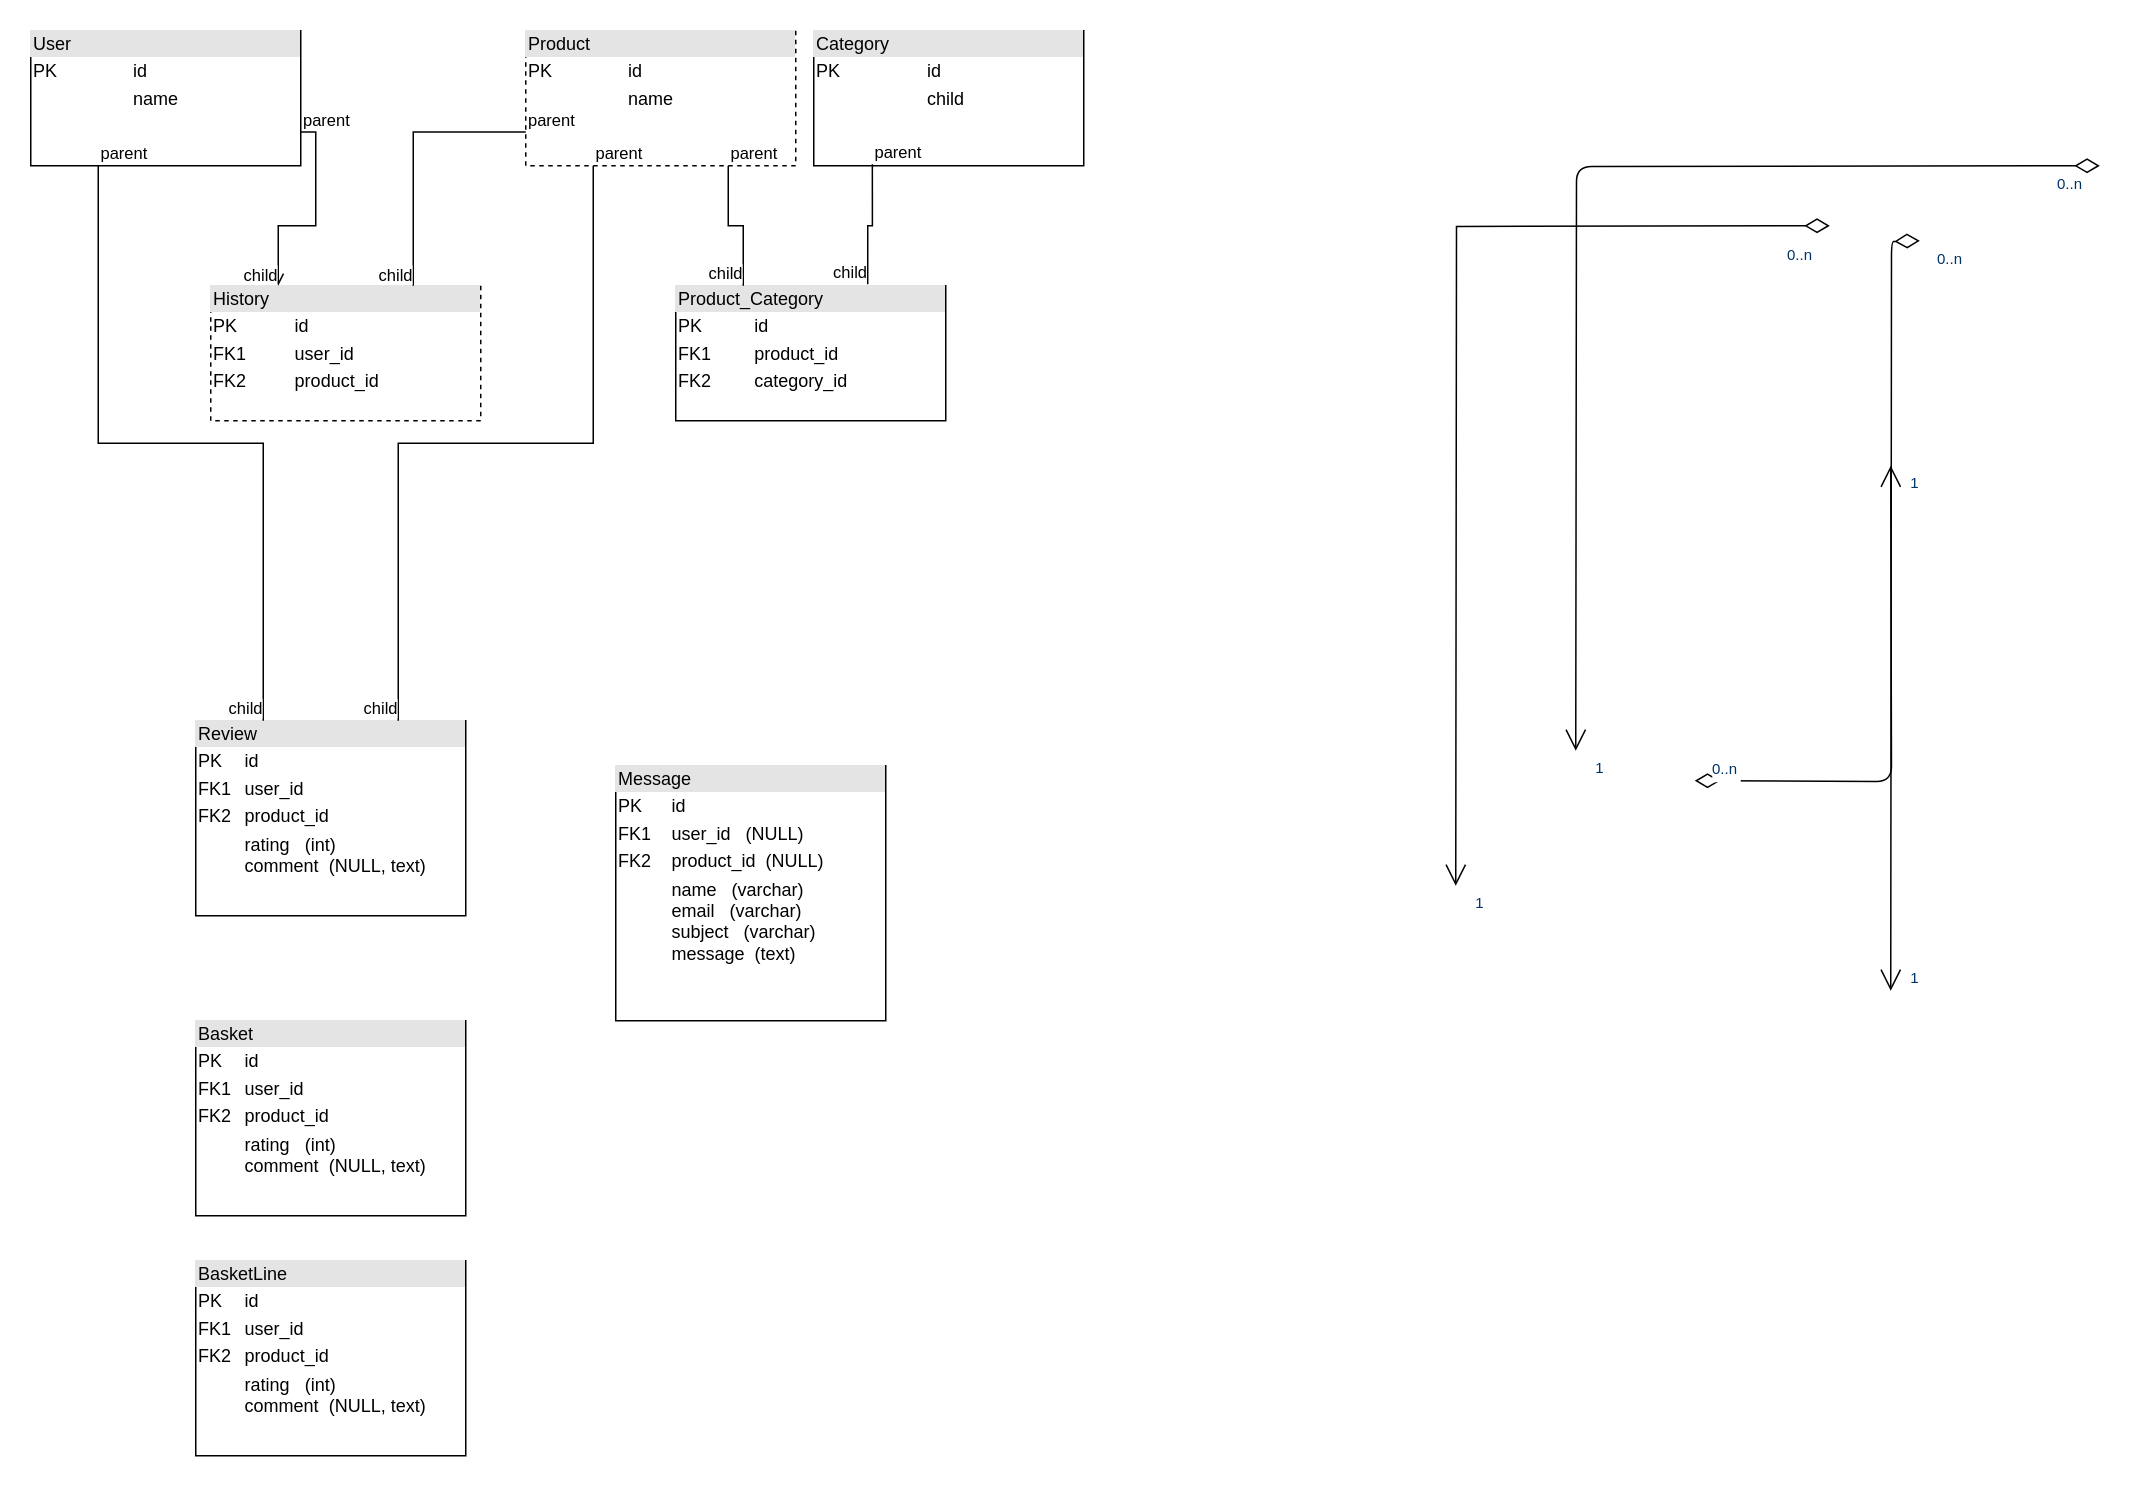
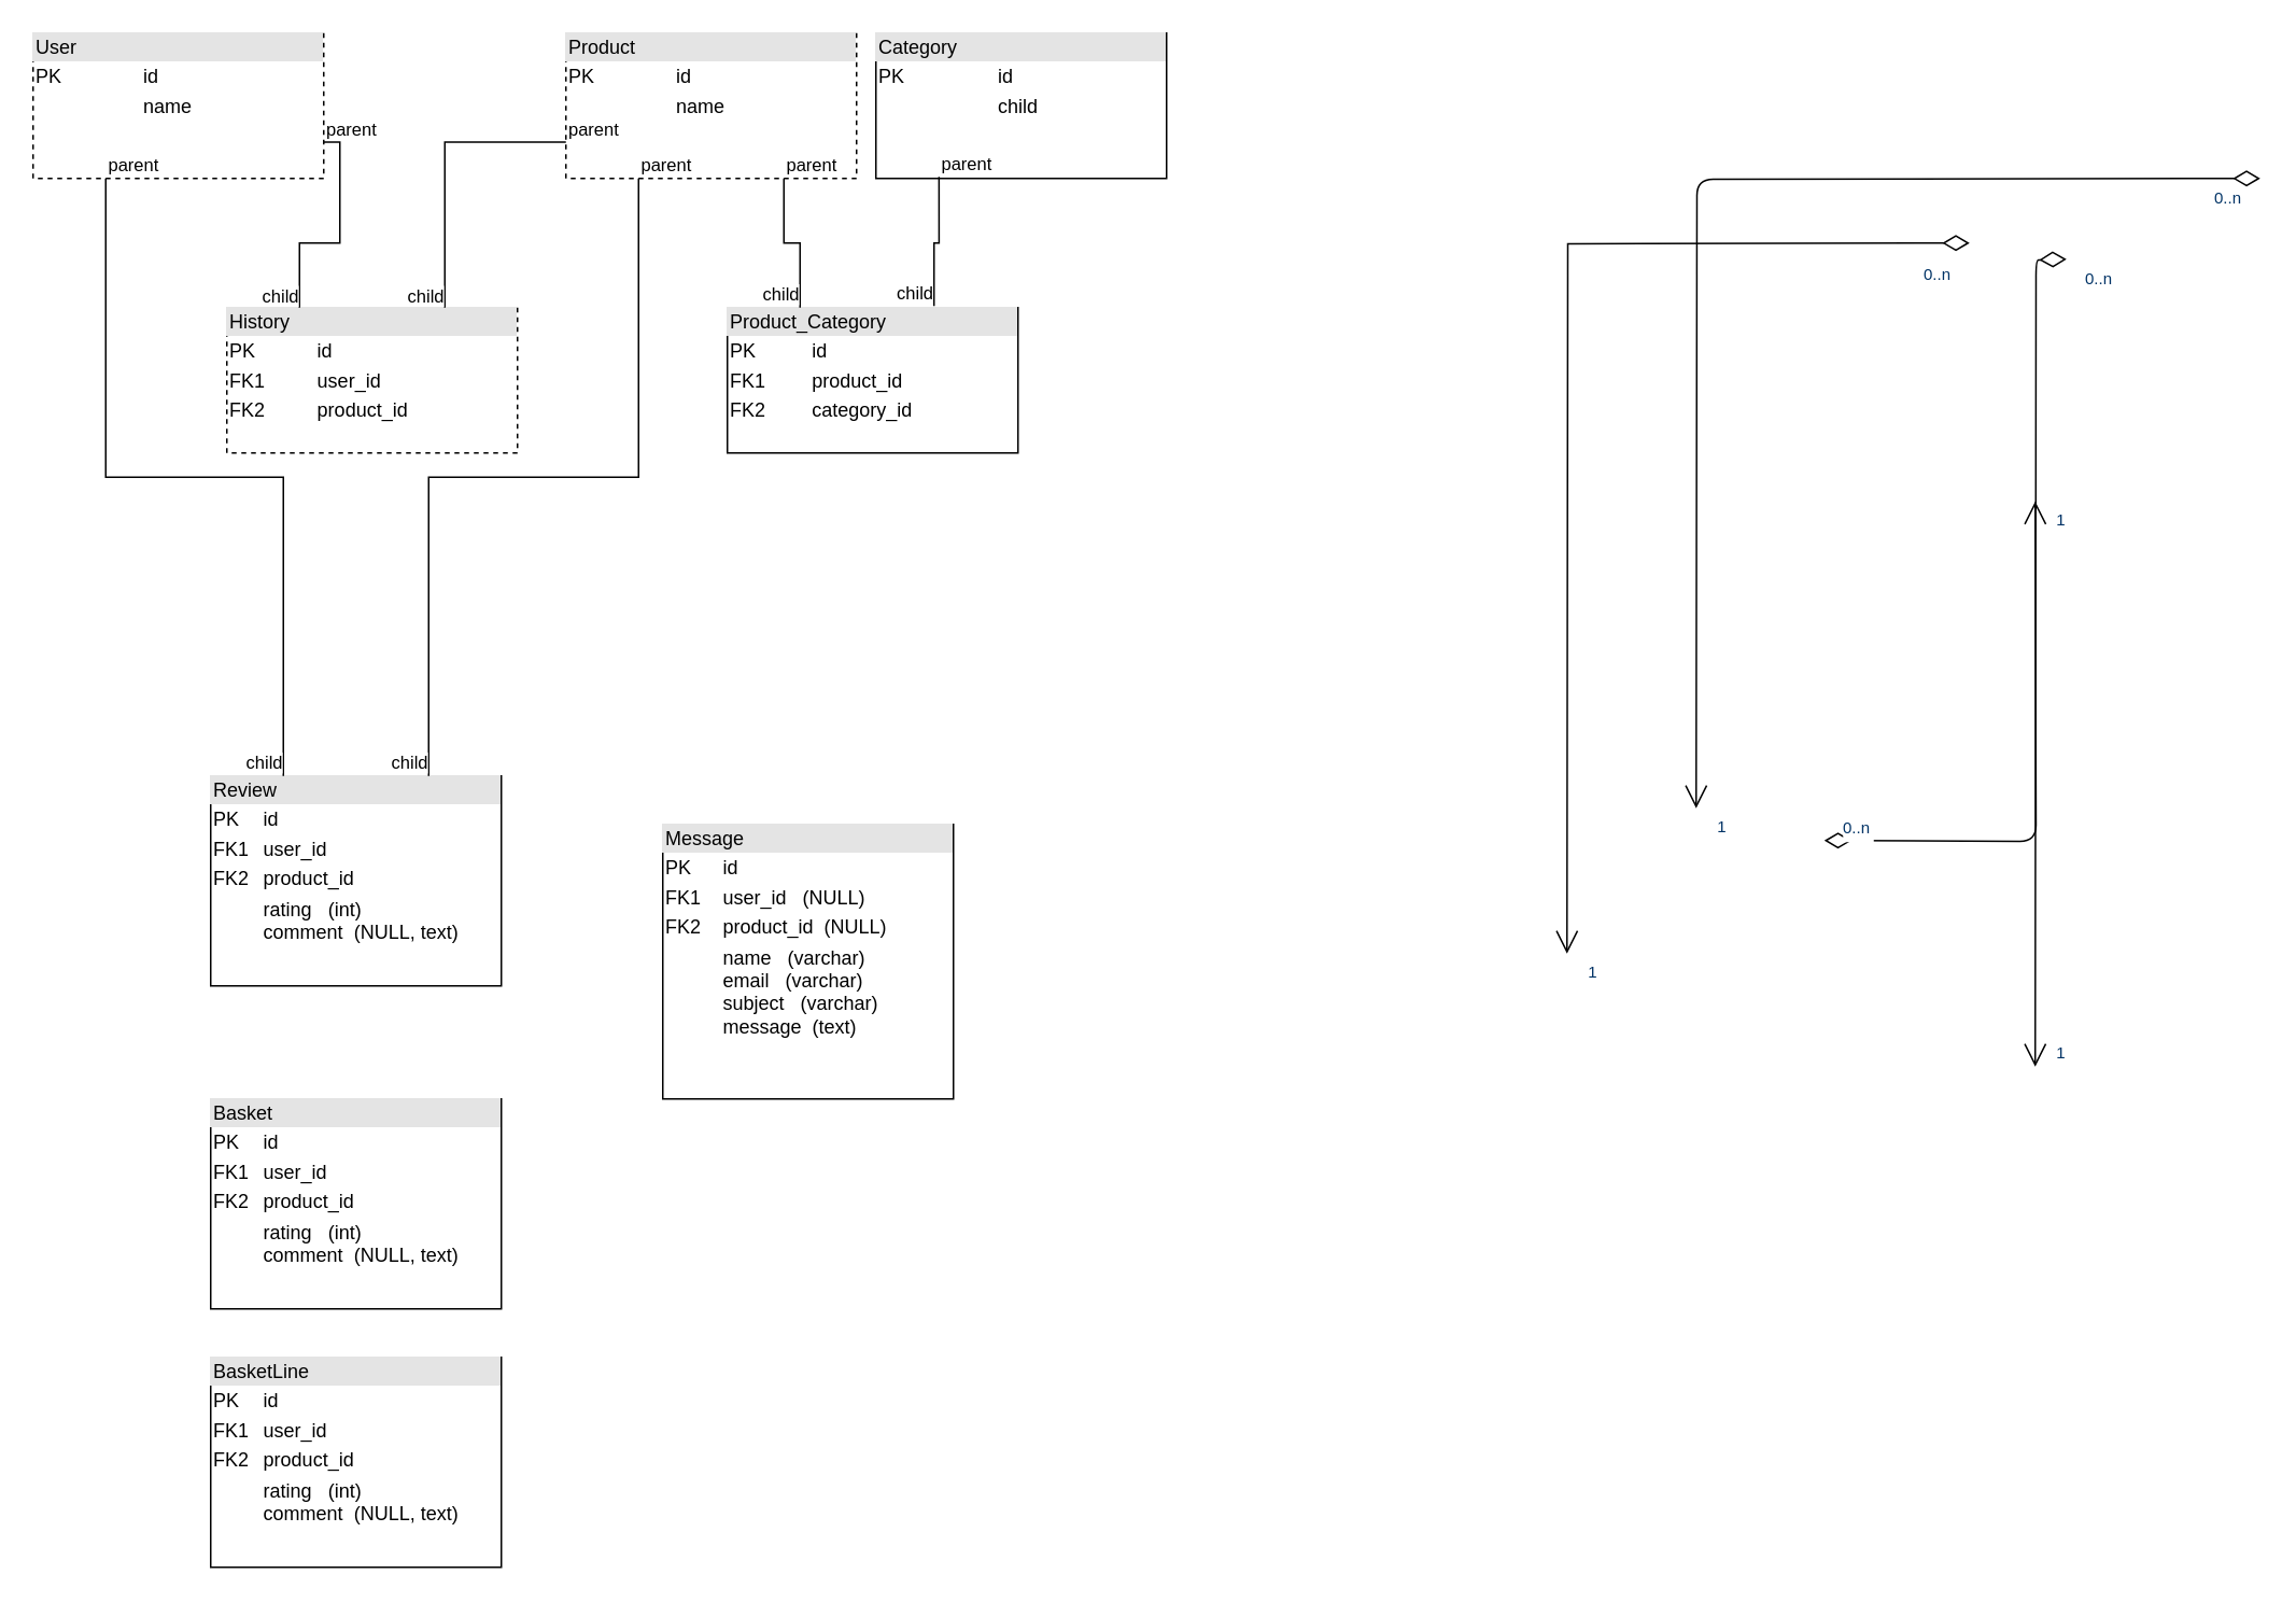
- <mxCell id="24" value="&lt;div style=&quot;box-sizing: border-box ; width: 100% ; background: #e4e4e4 ; padding: 2px&quot;&gt;User&lt;/div&gt;&lt;table style=&quot;width: 100% ; font-size: 1em&quot; cellpadding=&quot;2&quot; cellspacing=&quot;0&quot;&gt;&lt;tbody&gt;&lt;tr&gt;&lt;td&gt;PK&lt;/td&gt;&lt;td&gt;id&lt;/td&gt;&lt;/tr&gt;&lt;tr&gt;&lt;td&gt;&lt;/td&gt;&lt;td&gt;name&lt;/td&gt;&lt;/tr&gt;&lt;/tbody&gt;&lt;/table&gt;" style="verticalAlign=top;align=left;overflow=fill;html=1;" vertex="1" parent="1"><mxGeometry x="20" y="20" width="180" height="90" as="geometry" /></mxCell>
+ <mxCell id="24" value="&lt;div style=&quot;box-sizing: border-box ; width: 100% ; background: #e4e4e4 ; padding: 2px&quot;&gt;User&lt;/div&gt;&lt;table style=&quot;width: 100% ; font-size: 1em&quot; cellpadding=&quot;2&quot; cellspacing=&quot;0&quot;&gt;&lt;tbody&gt;&lt;tr&gt;&lt;td&gt;PK&lt;/td&gt;&lt;td&gt;id&lt;/td&gt;&lt;/tr&gt;&lt;tr&gt;&lt;td&gt;&lt;/td&gt;&lt;td&gt;name&lt;/td&gt;&lt;/tr&gt;&lt;/tbody&gt;&lt;/table&gt;" style="verticalAlign=top;align=left;overflow=fill;html=1;dashed=1;" vertex="1" parent="1"><mxGeometry x="20" y="20" width="180" height="90" as="geometry" /></mxCell>
- <mxCell id="32" value="" style="endArrow=open;html=1;edgeStyle=orthogonalEdgeStyle;rounded=0;exitX=1;exitY=0.75;exitDx=0;exitDy=0;entryX=0.25;entryY=0;entryDx=0;entryDy=0;" edge="1" parent="1" source="24" target="31"><mxGeometry relative="1" as="geometry"><mxPoint x="75" y="120" as="sourcePoint" /><mxPoint x="125" y="510" as="targetPoint" /></mxGeometry></mxCell>
+ <mxCell id="32" value="" style="endArrow=none;html=1;edgeStyle=orthogonalEdgeStyle;rounded=0;exitX=1;exitY=0.75;exitDx=0;exitDy=0;entryX=0.25;entryY=0;entryDx=0;entryDy=0;" edge="1" parent="1" source="24" target="31"><mxGeometry relative="1" as="geometry"><mxPoint x="75" y="120" as="sourcePoint" /><mxPoint x="125" y="510" as="targetPoint" /></mxGeometry></mxCell>
